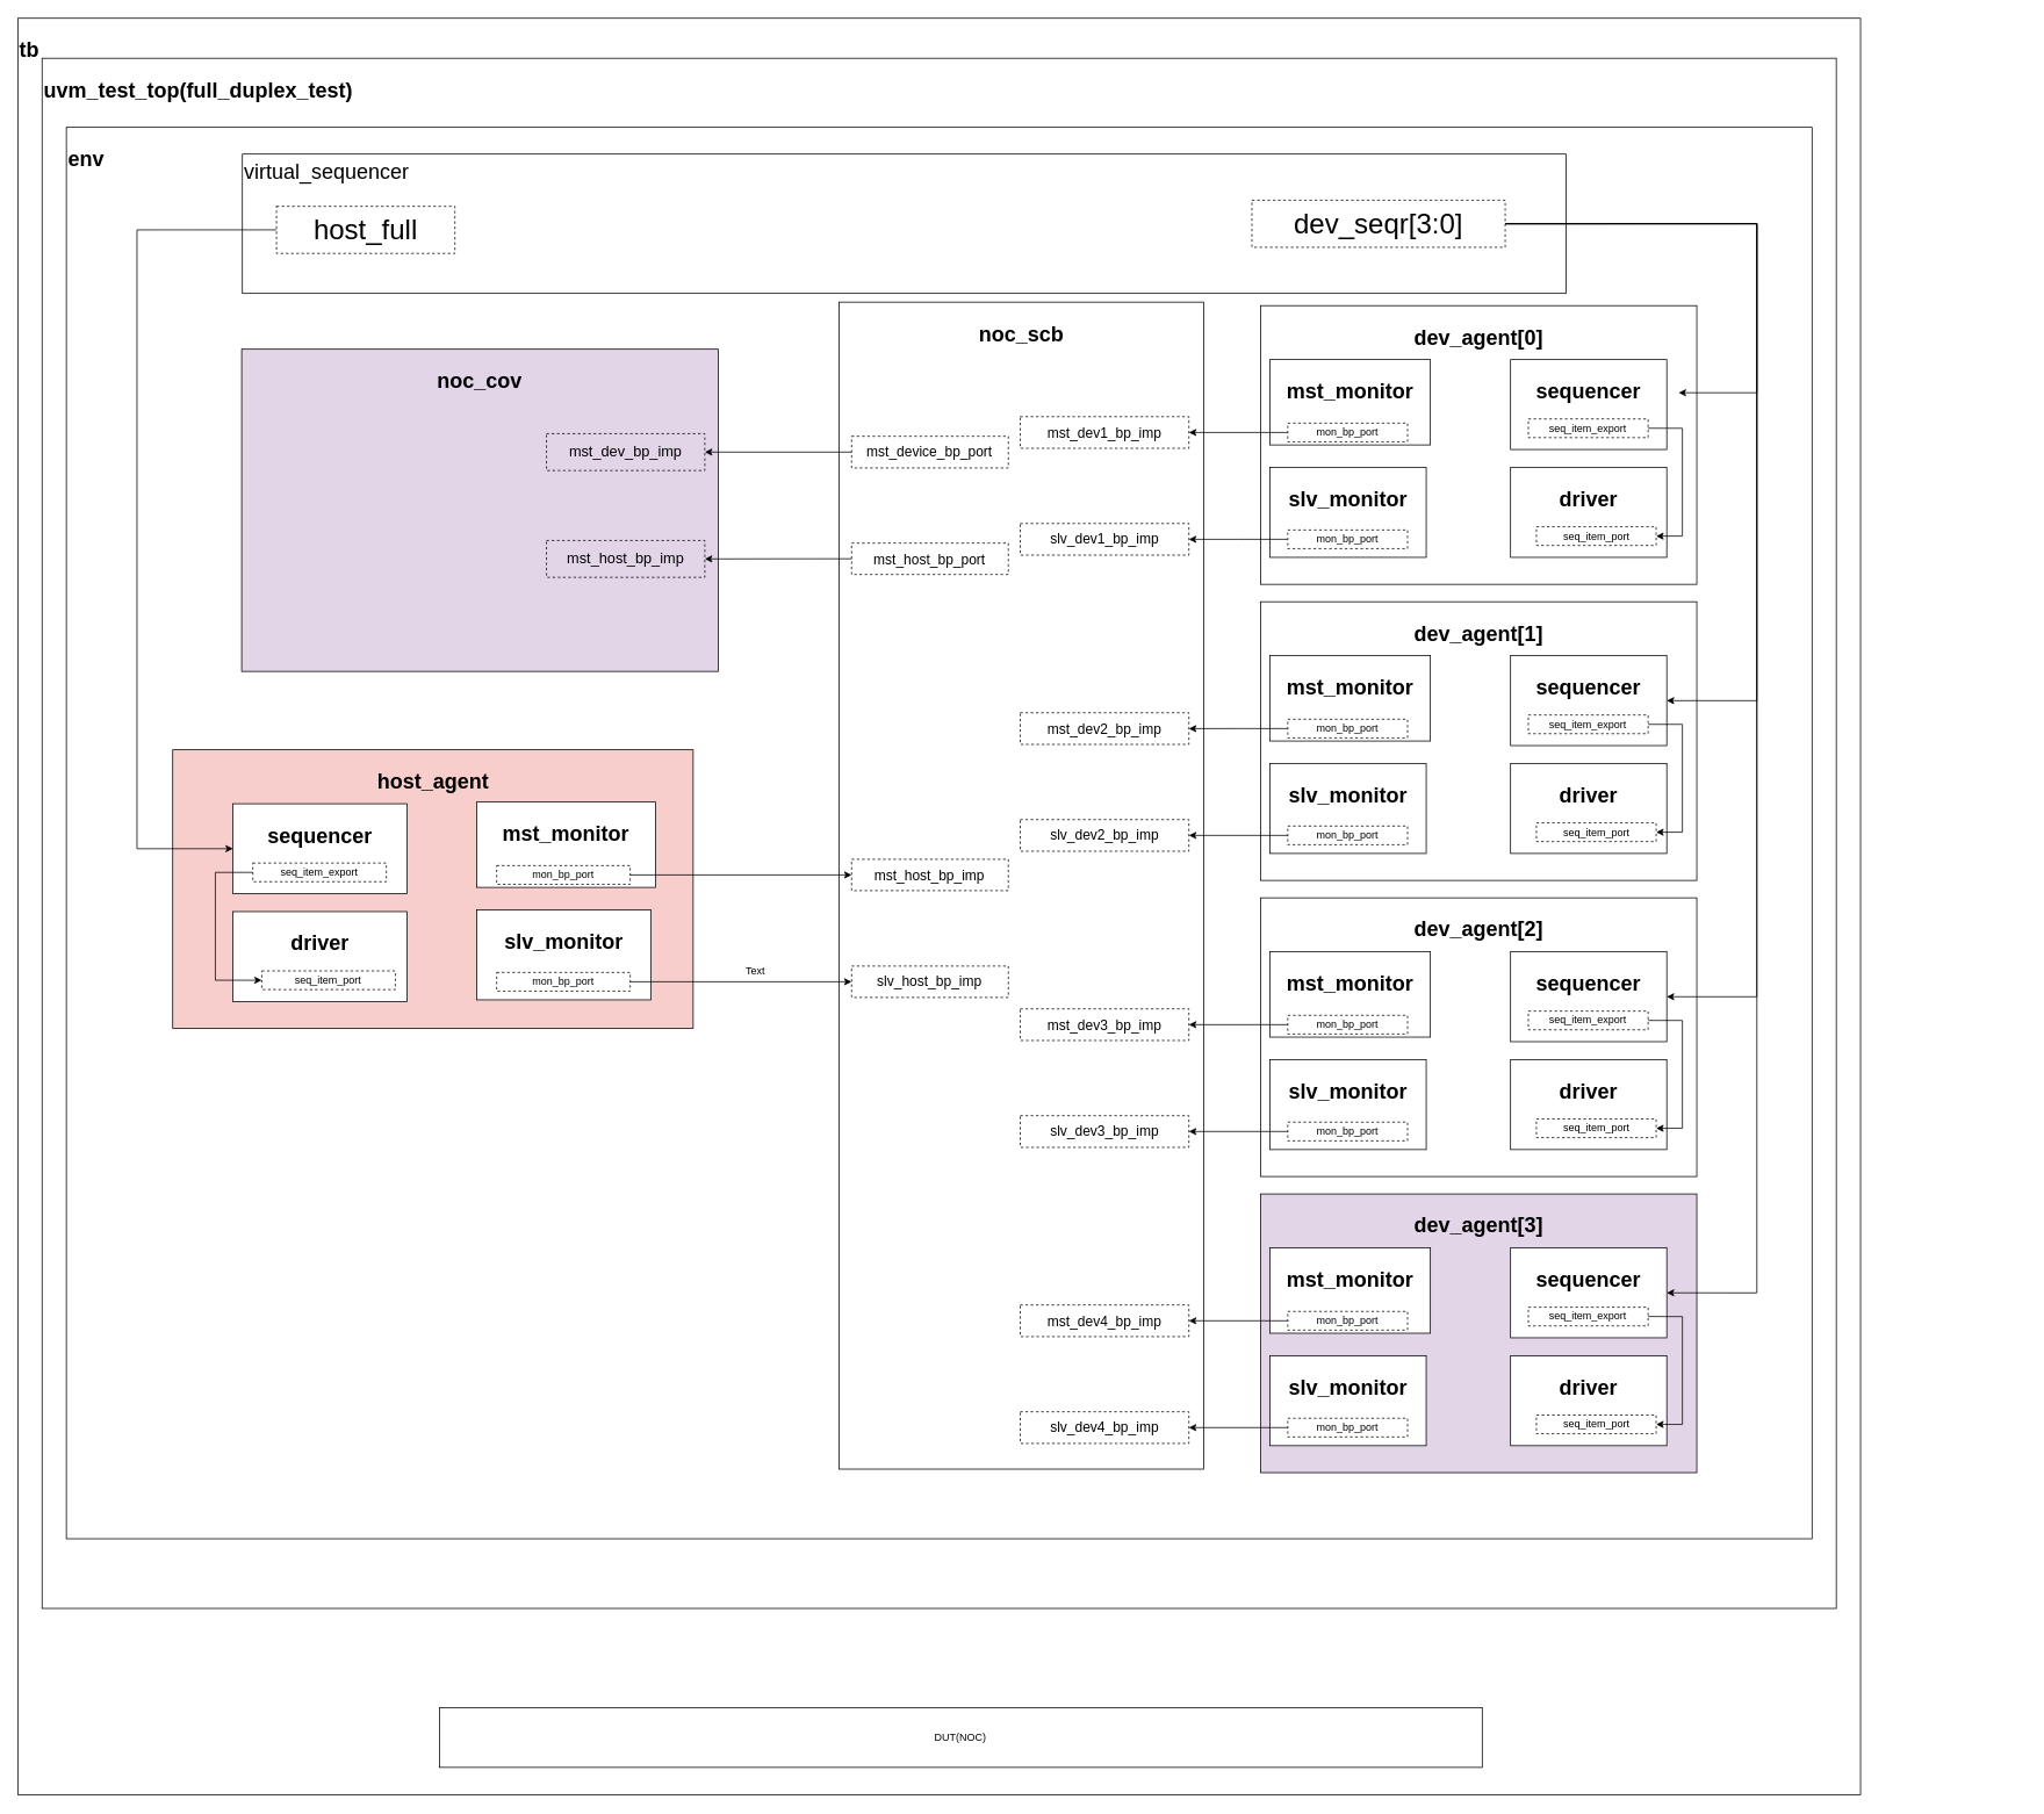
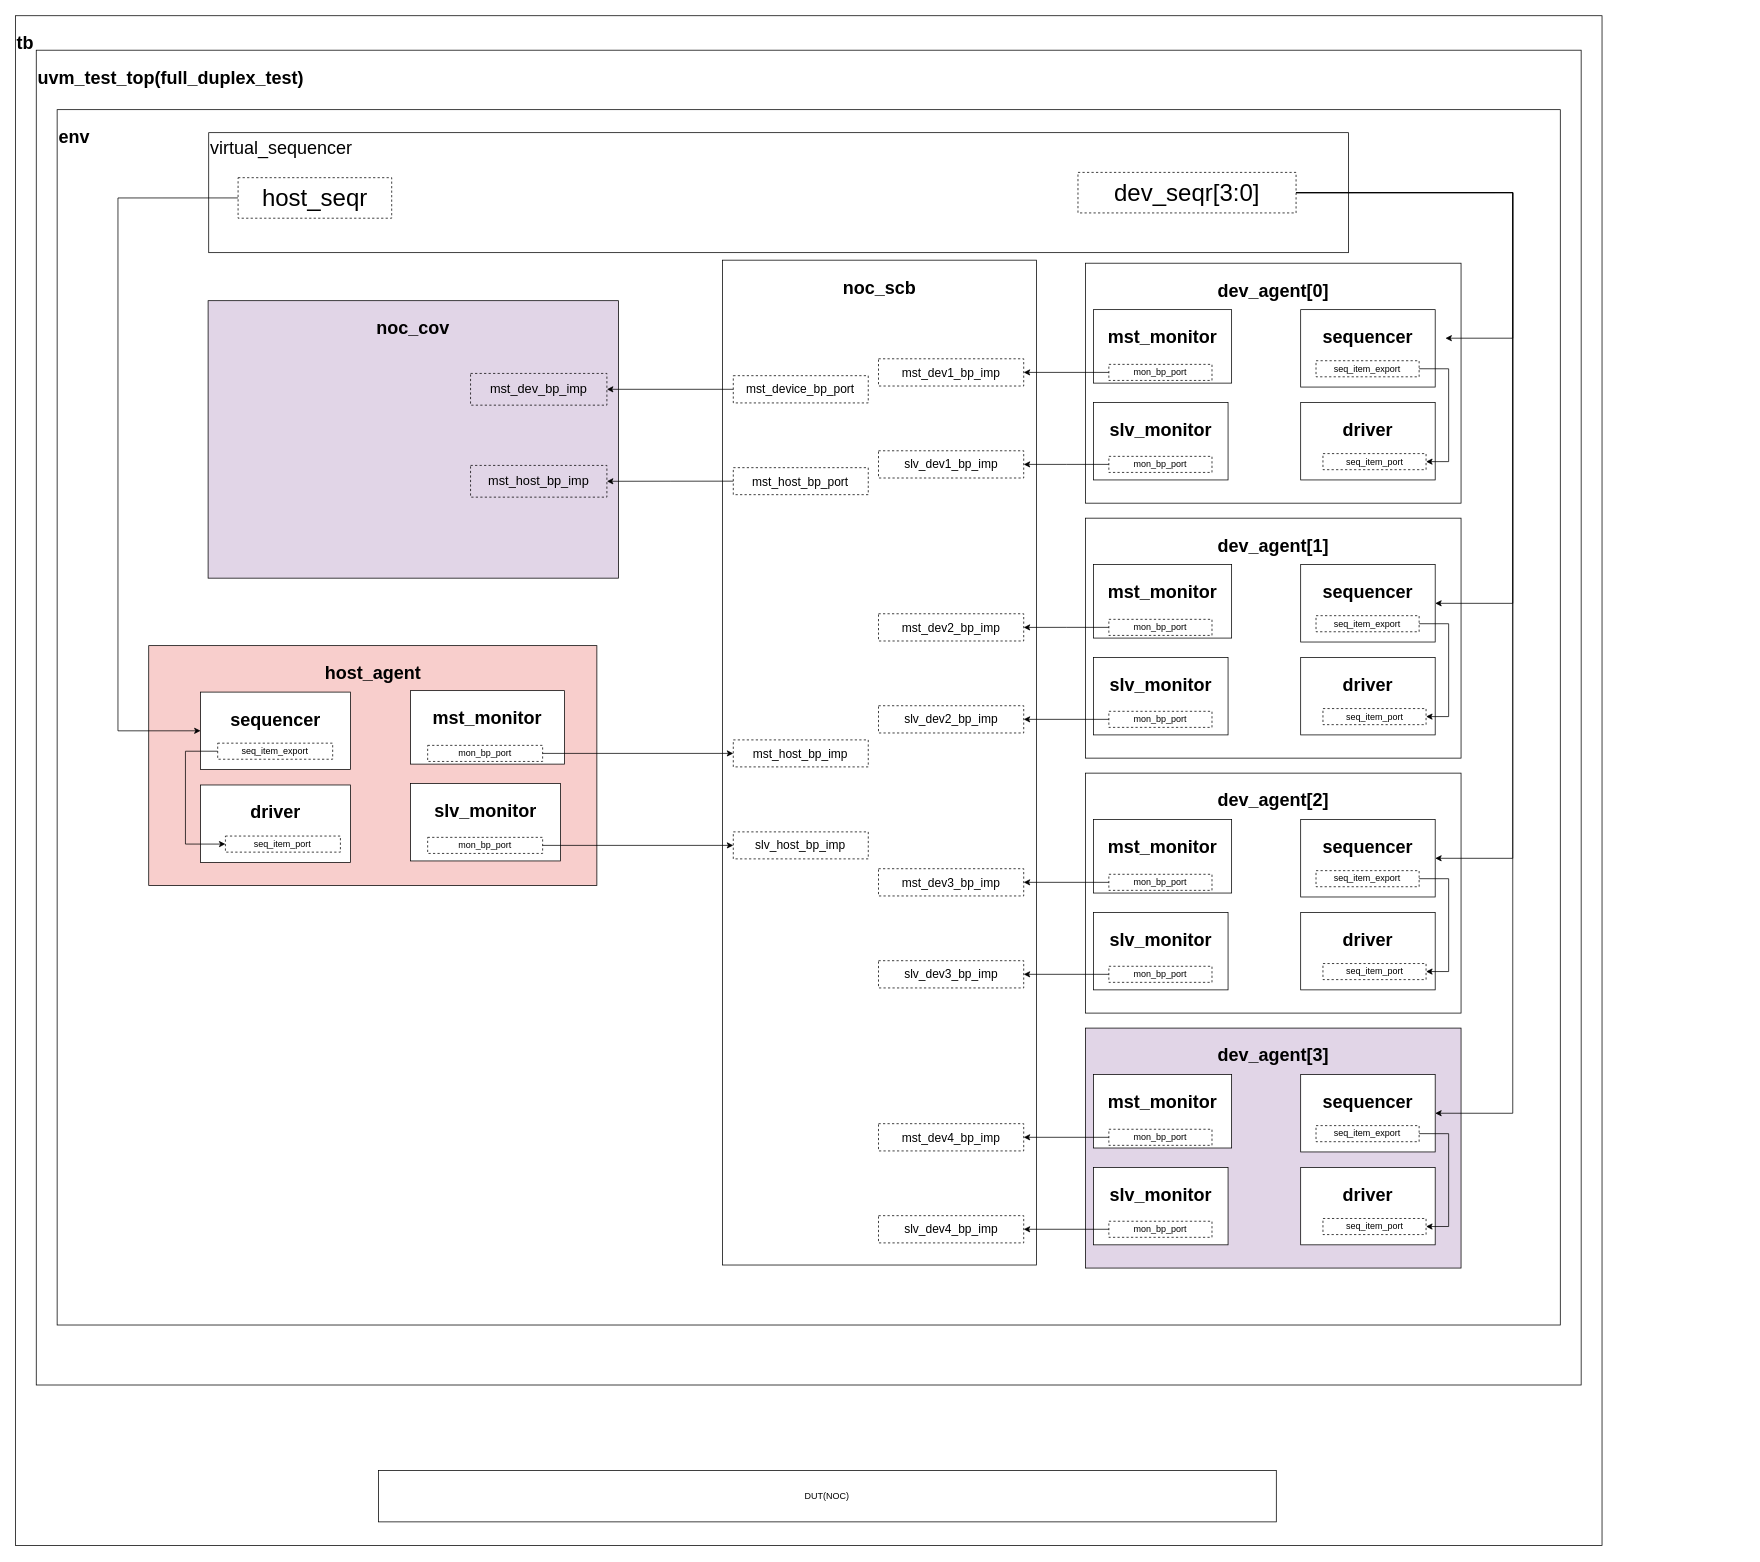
- <mxCell id="114" value="&lt;h2&gt;&lt;font style=&quot;font-size: 32px; font-weight: normal;&quot;&gt;host_full&lt;/font&gt;&lt;/h2&gt;" style="text;html=1;strokeColor=default;fillColor=none;align=center;verticalAlign=middle;whiteSpace=wrap;rounded=0;dashed=1;" vertex="1" parent="6"><mxGeometry x="269.16" y="170" width="204.84" height="54.05" as="geometry" /></mxCell>
+ <mxCell id="114" value="&lt;h2&gt;&lt;font style=&quot;font-size: 32px; font-weight: normal;&quot;&gt;host_seqr&lt;/font&gt;&lt;/h2&gt;" style="text;html=1;strokeColor=default;fillColor=none;align=center;verticalAlign=middle;whiteSpace=wrap;rounded=0;dashed=1;" vertex="1" parent="6"><mxGeometry x="269.16" y="170" width="204.84" height="54.05" as="geometry" /></mxCell>
- <mxCell id="120" value="Text" style="text;html=1;strokeColor=none;fillColor=none;align=center;verticalAlign=middle;whiteSpace=wrap;rounded=0;" vertex="1" parent="1"><mxGeometry x="837" y="1100" width="60" height="30" as="geometry" /></mxCell>
